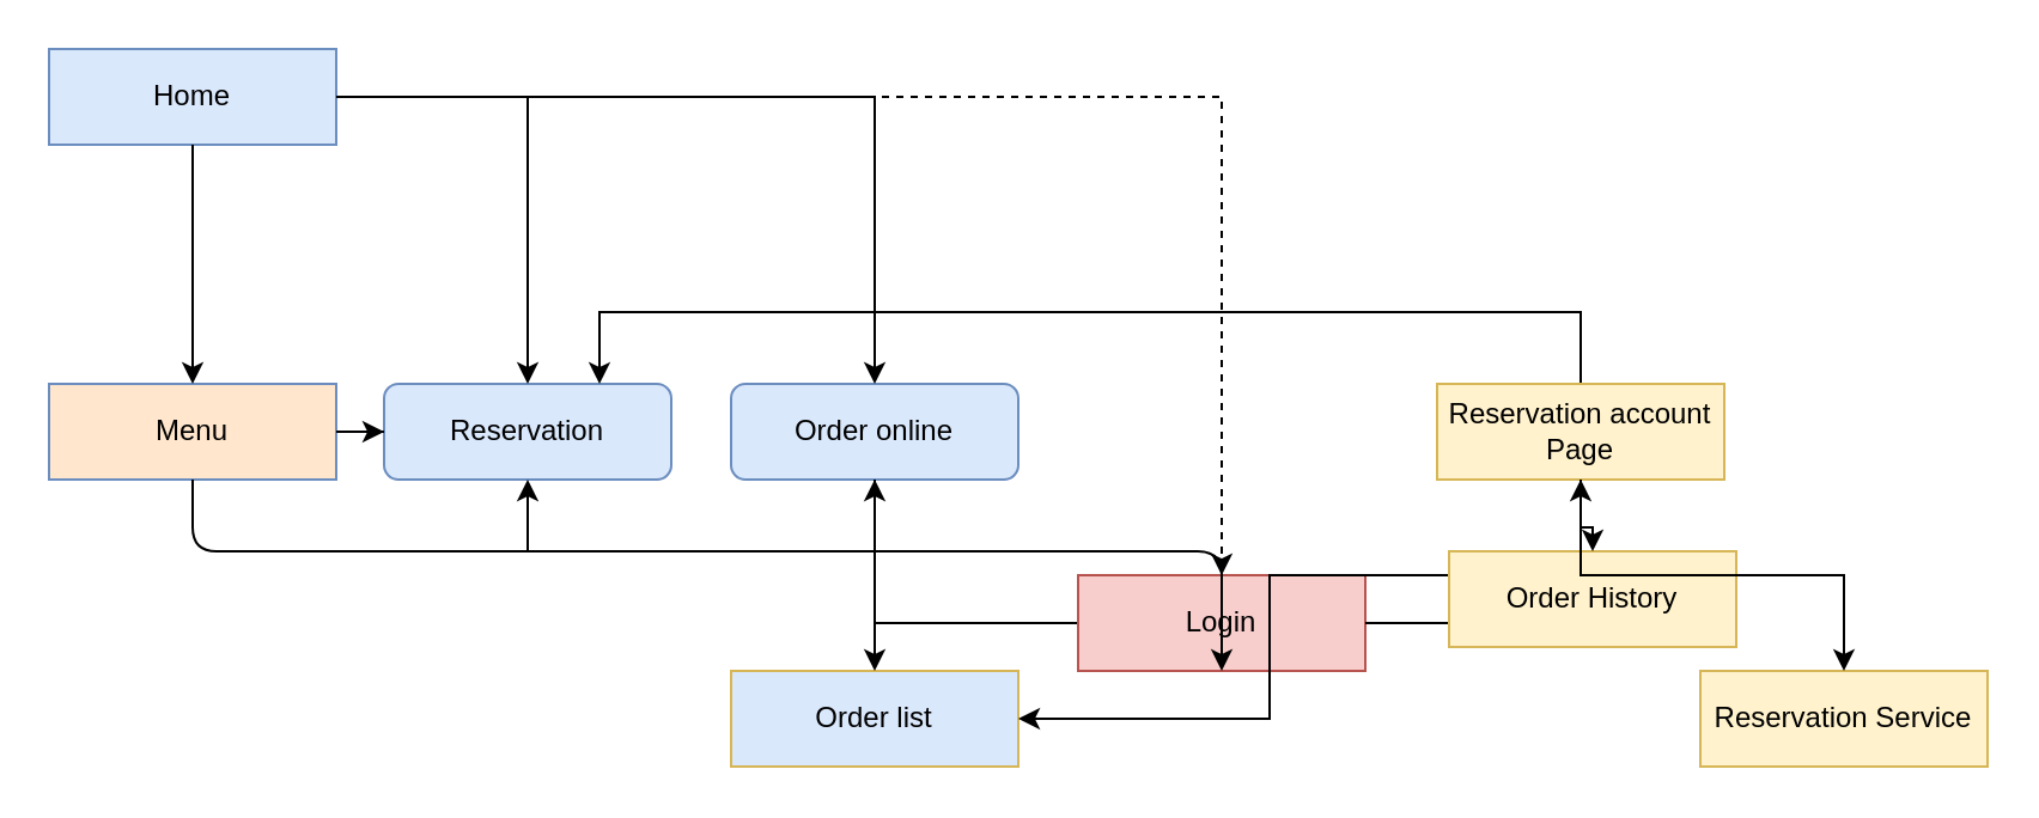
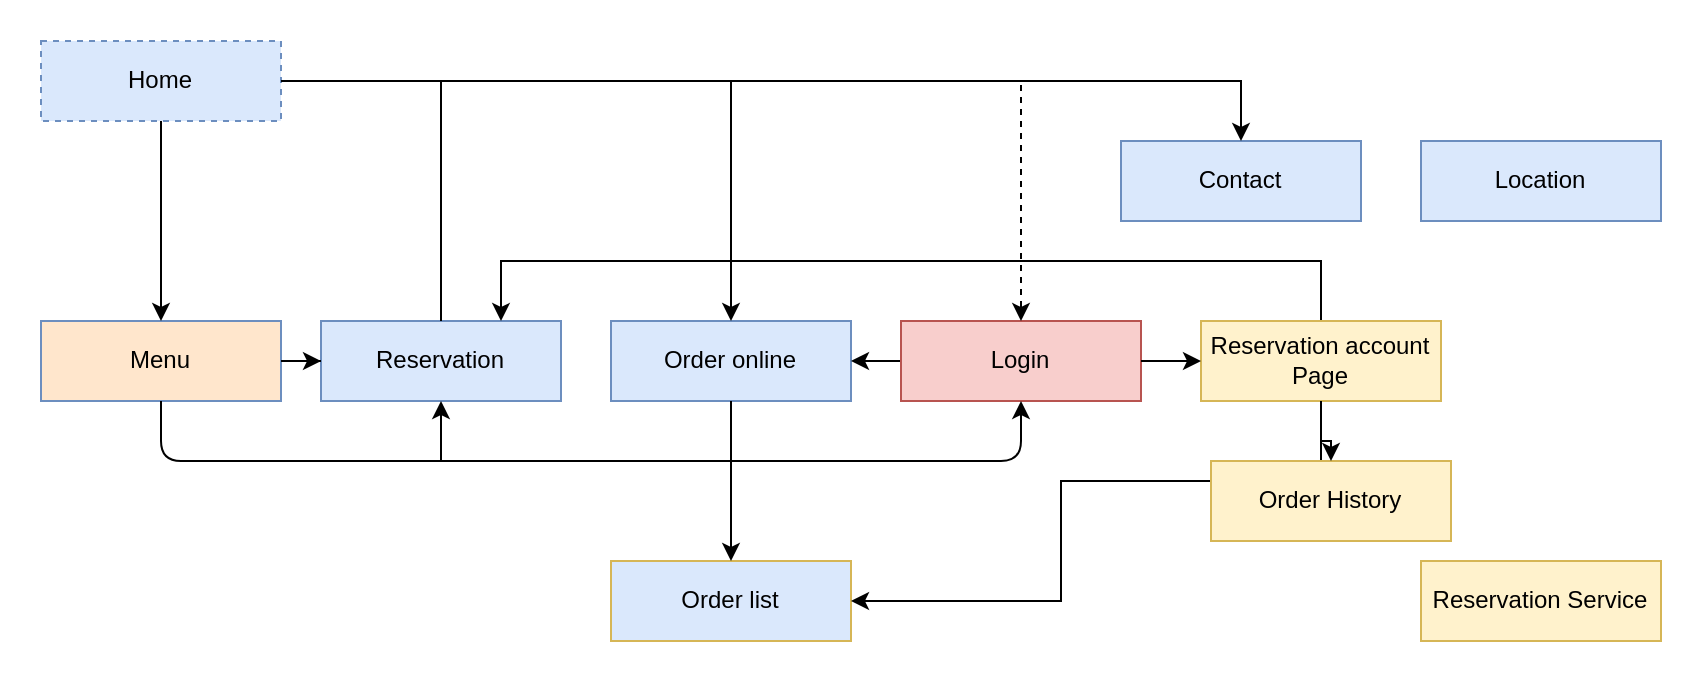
- <mxCell id="3" value="Home" style="rounded=0;whiteSpace=wrap;html=1;fillColor=#dae8fc;strokeColor=#6c8ebf;" vertex="1" parent="2"><mxGeometry width="120" height="40" as="geometry" /></mxCell>
+ <mxCell id="3" value="Home" style="rounded=0;whiteSpace=wrap;html=1;fillColor=#dae8fc;strokeColor=#6c8ebf;dashed=1;" vertex="1" parent="2"><mxGeometry width="120" height="40" as="geometry" /></mxCell>
+ <mxCell id="10" value="" style="edgeStyle=orthogonalEdgeStyle;rounded=0;orthogonalLoop=1;jettySize=auto;html=1;" edge="1" parent="2" source="3" target="9"><mxGeometry relative="1" as="geometry" /></mxCell>
+ <mxCell id="9" value="Contact" style="rounded=0;whiteSpace=wrap;html=1;fillColor=#dae8fc;strokeColor=#6c8ebf;" vertex="1" parent="2"><mxGeometry x="540" y="50" width="120" height="40" as="geometry" /></mxCell>
+ <mxCell id="16" value="Location" style="rounded=0;whiteSpace=wrap;html=1;fillColor=#dae8fc;strokeColor=#6c8ebf;" vertex="1" parent="2"><mxGeometry x="690" y="50" width="120" height="40" as="geometry" /></mxCell>
- <mxCell id="7" value="" style="edgeStyle=orthogonalEdgeStyle;rounded=0;orthogonalLoop=1;jettySize=auto;html=1;" edge="1" parent="2" source="3" target="6"><mxGeometry relative="1" as="geometry" /></mxCell>
+ <mxCell id="7" value="" style="edgeStyle=orthogonalEdgeStyle;rounded=0;orthogonalLoop=1;jettySize=auto;html=1;endArrow=none;" edge="1" parent="2" source="3" target="6"><mxGeometry relative="1" as="geometry" /></mxCell>
- <mxCell id="6" value="Reservation" style="whiteSpace=wrap;html=1;fillColor=#dae8fc;strokeColor=#6c8ebf;rounded=1;" vertex="1" parent="2"><mxGeometry x="140" y="140" width="120" height="40" as="geometry" /></mxCell>
+ <mxCell id="6" value="Reservation" style="rounded=0;whiteSpace=wrap;html=1;fillColor=#dae8fc;strokeColor=#6c8ebf;" vertex="1" parent="2"><mxGeometry x="140" y="140" width="120" height="40" as="geometry" /></mxCell>
- <mxCell id="11" value="Order online" style="whiteSpace=wrap;html=1;fillColor=#dae8fc;strokeColor=#6c8ebf;rounded=1;" vertex="1" parent="2"><mxGeometry x="285" y="140" width="120" height="40" as="geometry" /></mxCell>
+ <mxCell id="11" value="Order online" style="rounded=0;whiteSpace=wrap;html=1;fillColor=#dae8fc;strokeColor=#6c8ebf;" vertex="1" parent="2"><mxGeometry x="285" y="140" width="120" height="40" as="geometry" /></mxCell>
- <mxCell id="28" value="" style="edgeStyle=orthogonalEdgeStyle;rounded=0;orthogonalLoop=1;jettySize=auto;html=1;" edge="1" parent="2" source="23" target="27"><mxGeometry relative="1" as="geometry" /></mxCell>
- <mxCell id="14" value="Login" style="rounded=0;whiteSpace=wrap;html=1;fillColor=#f8cecc;strokeColor=#b85450;" vertex="1" parent="2"><mxGeometry x="430" y="220" width="120" height="40" as="geometry" /></mxCell>
+ <mxCell id="14" value="Login" style="rounded=0;whiteSpace=wrap;html=1;fillColor=#f8cecc;strokeColor=#b85450;" vertex="1" parent="2"><mxGeometry x="430" y="140" width="120" height="40" as="geometry" /></mxCell>
